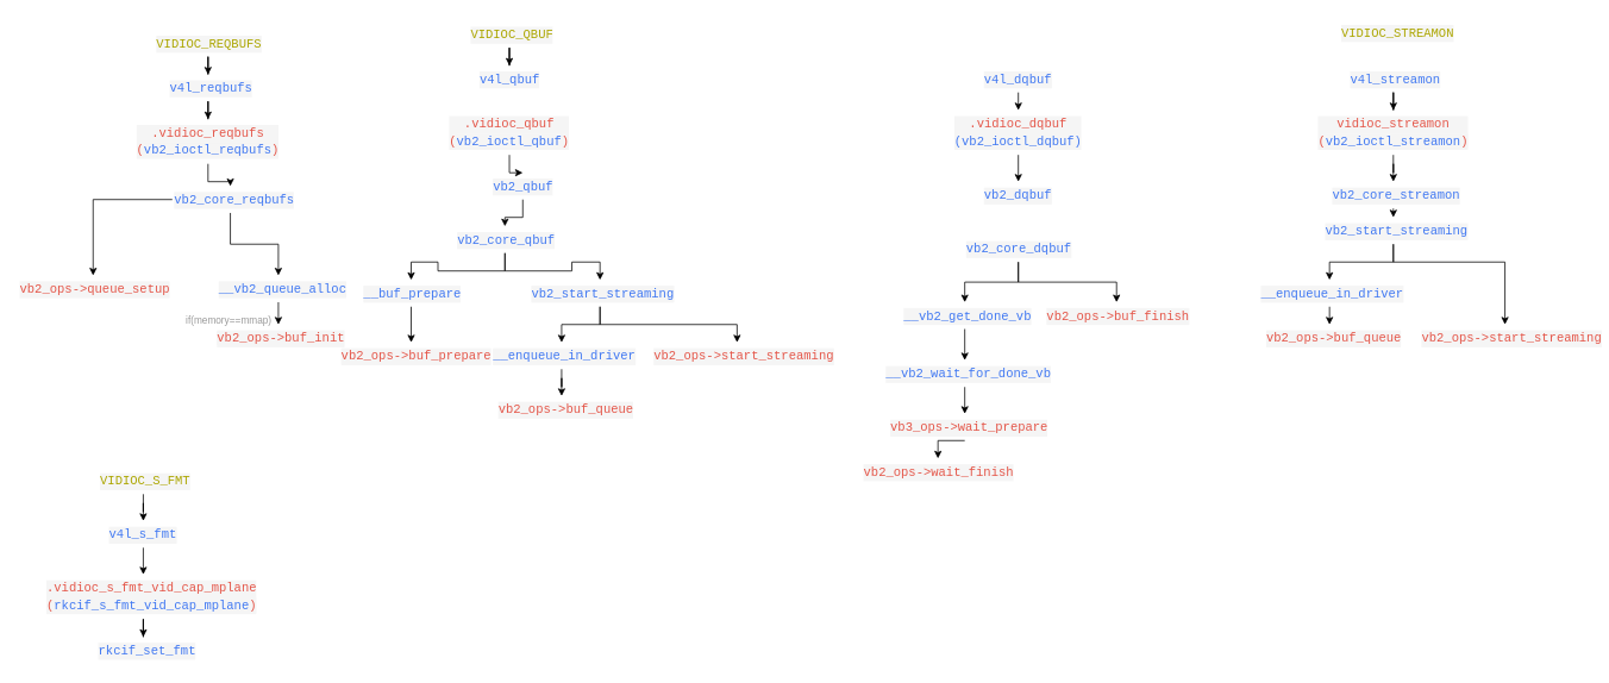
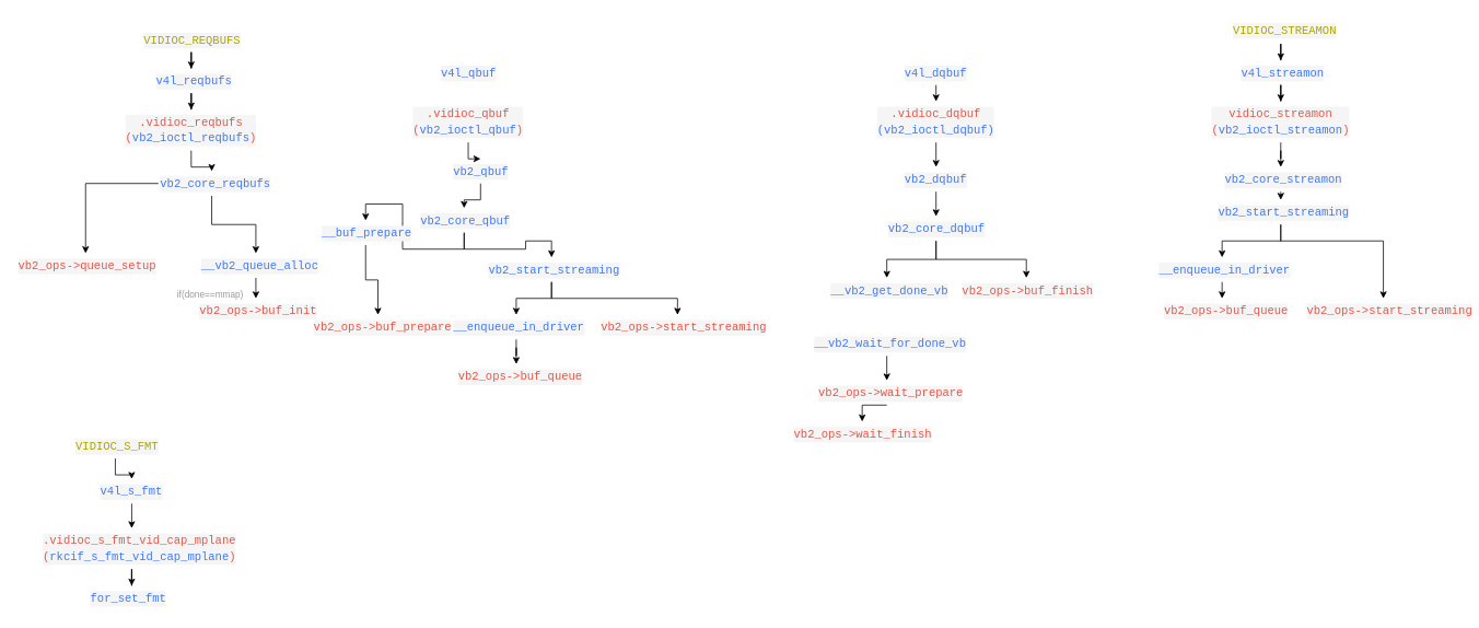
- <mxCell id="3" value="&lt;div style=&quot;color: #383a42;background-color: #f5f5f5;font-family: Consolas, 'Courier New', monospace;font-weight: normal;font-size: 14px;line-height: 19px;white-space: pre;&quot;&gt;&lt;div&gt;&lt;span style=&quot;color: #aca600;&quot;&gt;VIDIOC_QBUF&lt;/span&gt;&lt;/div&gt;&lt;/div&gt;" style="text;whiteSpace=wrap;html=1;" parent="1" vertex="1"><mxGeometry x="525" y="23" width="90" height="30" as="geometry" /></mxCell>
- <mxCell id="2" value="" style="edgeStyle=orthogonalEdgeStyle;rounded=0;orthogonalLoop=1;jettySize=auto;html=1;" parent="1" source="3" target="4" edge="1"><mxGeometry relative="1" as="geometry" /></mxCell>
+ <mxCell id="15" value="" style="edgeStyle=orthogonalEdgeStyle;rounded=0;orthogonalLoop=1;jettySize=auto;html=1;" parent="1" source="16" target="20" edge="1"><mxGeometry relative="1" as="geometry" /></mxCell>
+ <mxCell id="47" style="edgeStyle=orthogonalEdgeStyle;rounded=0;orthogonalLoop=1;jettySize=auto;html=1;exitX=0.5;exitY=1;exitDx=0;exitDy=0;entryX=0.5;entryY=0;entryDx=0;entryDy=0;" parent="1" source="48" target="46" edge="1"><mxGeometry relative="1" as="geometry" /></mxCell>
- <mxCell id="13" value="&lt;div style=&quot;color: #383a42;background-color: #f5f5f5;font-family: Consolas, 'Courier New', monospace;font-weight: normal;font-size: 14px;line-height: 19px;white-space: pre;&quot;&gt;&lt;div&gt;&lt;span style=&quot;color: #4078f2;&quot;&gt;__buf_prepare&lt;/span&gt;&lt;/div&gt;&lt;/div&gt;" style="text;whiteSpace=wrap;html=1;" parent="1" vertex="1"><mxGeometry x="405" y="313" width="110" height="30" as="geometry" /></mxCell>
+ <mxCell id="13" value="&lt;div style=&quot;color: #383a42;background-color: #f5f5f5;font-family: Consolas, 'Courier New', monospace;font-weight: normal;font-size: 14px;line-height: 19px;white-space: pre;&quot;&gt;&lt;div&gt;&lt;span style=&quot;color: #4078f2;&quot;&gt;__buf_prepare&lt;/span&gt;&lt;/div&gt;&lt;/div&gt;" style="text;whiteSpace=wrap;html=1;" parent="1" vertex="1"><mxGeometry x="390" y="268" width="110" height="30" as="geometry" /></mxCell>
- <mxCell id="43" value="&lt;font style=&quot;font-size: 11px; color: rgb(153, 153, 153);&quot;&gt;if(memory==mmap)&lt;/font&gt;" style="text;html=1;align=center;verticalAlign=middle;whiteSpace=wrap;rounded=0;" parent="1" vertex="1"><mxGeometry x="202" y="343" width="108" height="30" as="geometry" /></mxCell>
+ <mxCell id="43" value="&lt;font style=&quot;font-size: 11px; color: rgb(153, 153, 153);&quot;&gt;if(done==mmap)&lt;/font&gt;" style="text;html=1;align=center;verticalAlign=middle;whiteSpace=wrap;rounded=0;" parent="1" vertex="1"><mxGeometry x="202" y="343" width="108" height="30" as="geometry" /></mxCell>
- <mxCell id="53" style="edgeStyle=orthogonalEdgeStyle;rounded=0;orthogonalLoop=1;jettySize=auto;html=1;exitX=0.5;exitY=1;exitDx=0;exitDy=0;entryX=0.5;entryY=0;entryDx=0;entryDy=0;" parent="1" source="54" target="56" edge="1"><mxGeometry relative="1" as="geometry" /></mxCell>
- <mxCell id="58" value="&lt;div style=&quot;color: rgb(56, 58, 66); background-color: rgb(245, 245, 245); font-family: Consolas, &amp;quot;Courier New&amp;quot;, monospace; font-weight: normal; font-size: 14px; line-height: 19px; white-space: pre;&quot;&gt;&lt;div&gt;&lt;span style=&quot;color: rgb(228, 86, 73);&quot;&gt;vb3_ops-&amp;gt;wait_prepare&lt;/span&gt;&lt;/div&gt;&lt;/div&gt;" style="text;whiteSpace=wrap;html=1;" parent="1" vertex="1"><mxGeometry x="995" y="463" width="170" height="30" as="geometry" /></mxCell>
+ <mxCell id="58" value="&lt;div style=&quot;color: rgb(56, 58, 66); background-color: rgb(245, 245, 245); font-family: Consolas, &amp;quot;Courier New&amp;quot;, monospace; font-weight: normal; font-size: 14px; line-height: 19px; white-space: pre;&quot;&gt;&lt;div&gt;&lt;span style=&quot;color: rgb(228, 86, 73);&quot;&gt;vb2_ops-&amp;gt;wait_prepare&lt;/span&gt;&lt;/div&gt;&lt;/div&gt;" style="text;whiteSpace=wrap;html=1;" parent="1" vertex="1"><mxGeometry x="995" y="463" width="170" height="30" as="geometry" /></mxCell>
- <mxCell id="69" value="&lt;div style=&quot;color: #383a42;background-color: #f5f5f5;font-family: Consolas, 'Courier New', monospace;font-weight: normal;font-size: 14px;line-height: 19px;white-space: pre;&quot;&gt;&lt;div&gt;&lt;span style=&quot;color: #aca600;&quot;&gt;VIDIOC_S_FMT&lt;/span&gt;&lt;/div&gt;&lt;/div&gt;" style="text;whiteSpace=wrap;html=1;" vertex="1" parent="1"><mxGeometry x="110" y="523" width="100" height="30" as="geometry" /></mxCell>
+ <mxCell id="69" value="&lt;div style=&quot;color: #383a42;background-color: #f5f5f5;font-family: Consolas, 'Courier New', monospace;font-weight: normal;font-size: 14px;line-height: 19px;white-space: pre;&quot;&gt;&lt;div&gt;&lt;span style=&quot;color: #aca600;&quot;&gt;VIDIOC_S_FMT&lt;/span&gt;&lt;/div&gt;&lt;/div&gt;" style="text;whiteSpace=wrap;html=1;" vertex="1" parent="1"><mxGeometry x="90" y="528" width="100" height="30" as="geometry" /></mxCell>
- <mxCell id="74" value="&lt;div style=&quot;color: #383a42;background-color: #f5f5f5;font-family: Consolas, 'Courier New', monospace;font-weight: normal;font-size: 14px;line-height: 19px;white-space: pre;&quot;&gt;&lt;div&gt;&lt;span style=&quot;color: #4078f2;&quot;&gt;rkcif_set_fmt&lt;/span&gt;&lt;/div&gt;&lt;/div&gt;" style="text;whiteSpace=wrap;html=1;" vertex="1" parent="1"><mxGeometry x="107.5" y="713" width="105" height="30" as="geometry" /></mxCell>
+ <mxCell id="74" value="&lt;div style=&quot;color: #383a42;background-color: #f5f5f5;font-family: Consolas, 'Courier New', monospace;font-weight: normal;font-size: 14px;line-height: 19px;white-space: pre;&quot;&gt;&lt;div&gt;&lt;span style=&quot;color: #4078f2;&quot;&gt;for_set_fmt&lt;/span&gt;&lt;/div&gt;&lt;/div&gt;" style="text;whiteSpace=wrap;html=1;" vertex="1" parent="1"><mxGeometry x="107.5" y="713" width="105" height="30" as="geometry" /></mxCell>
